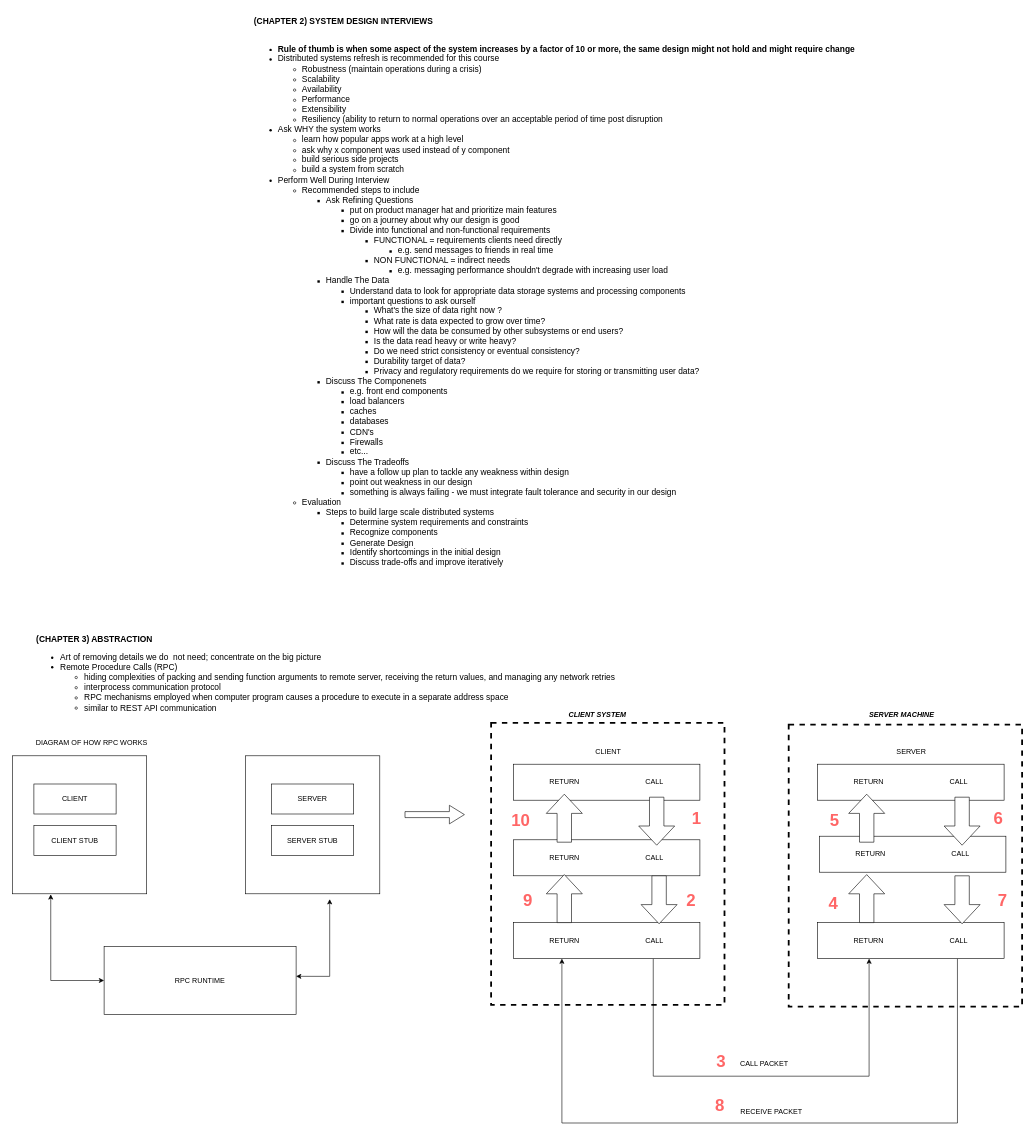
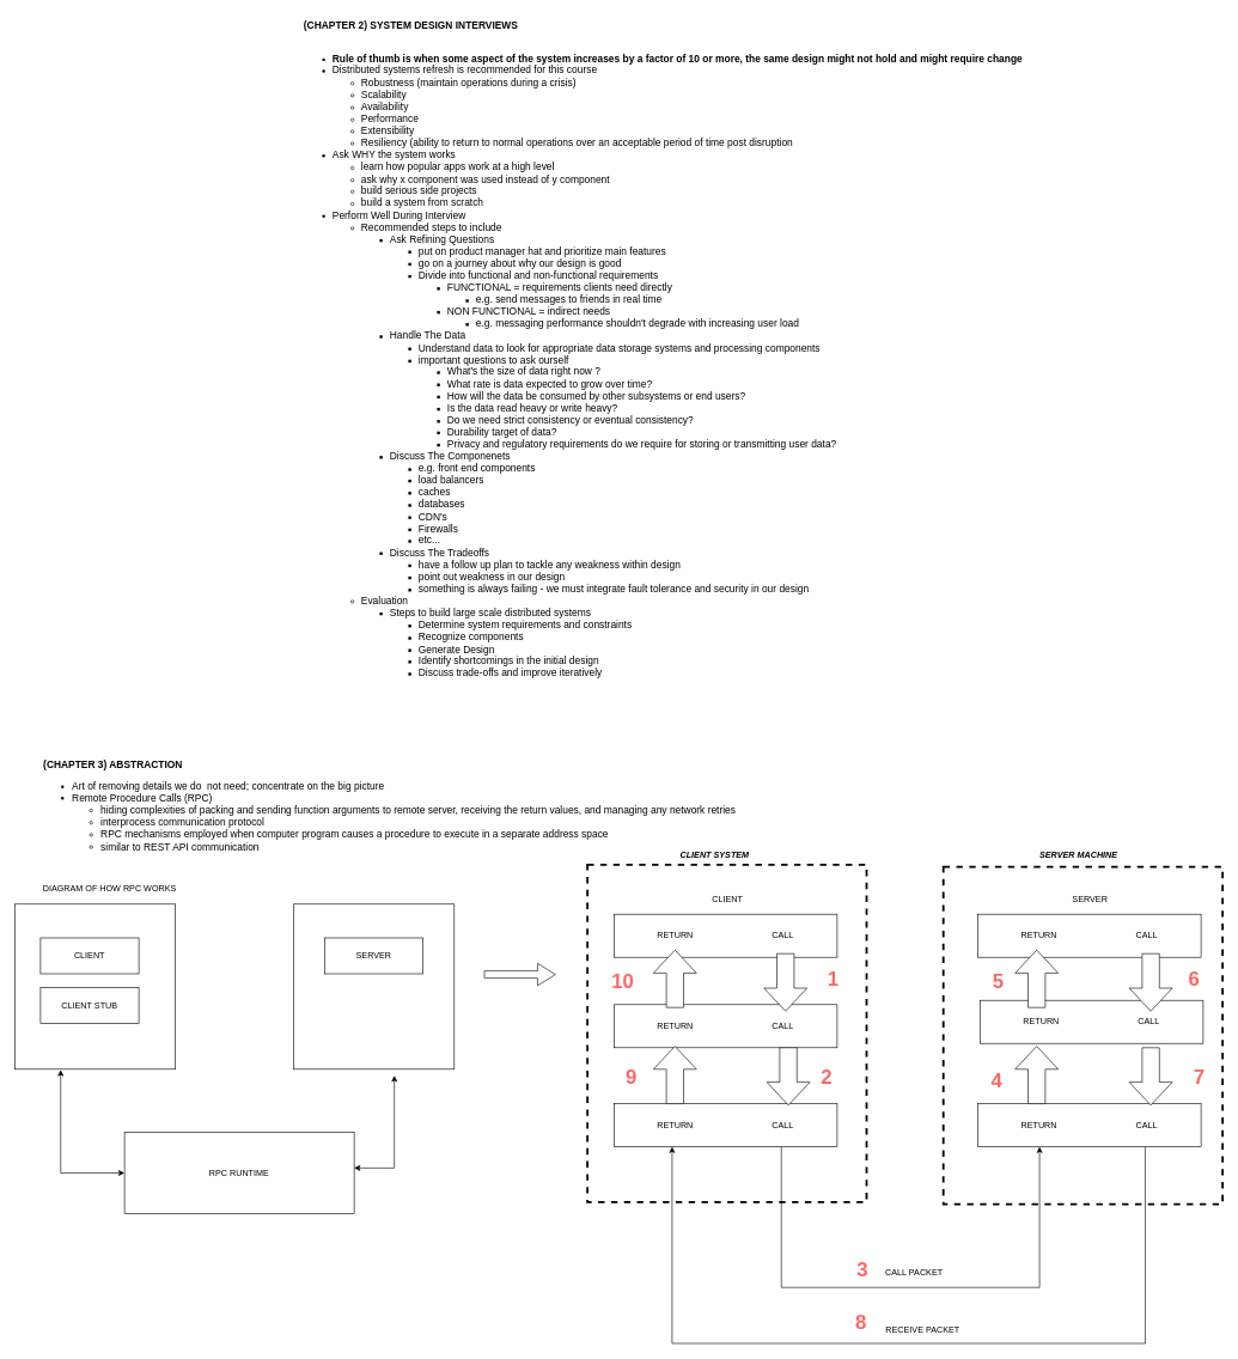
- <mxCell id="12" value="SERVER STUB" style="whiteSpace=wrap;html=1;" vertex="1" parent="1"><mxGeometry x="452" y="1375" width="137" height="50" as="geometry" /></mxCell>
